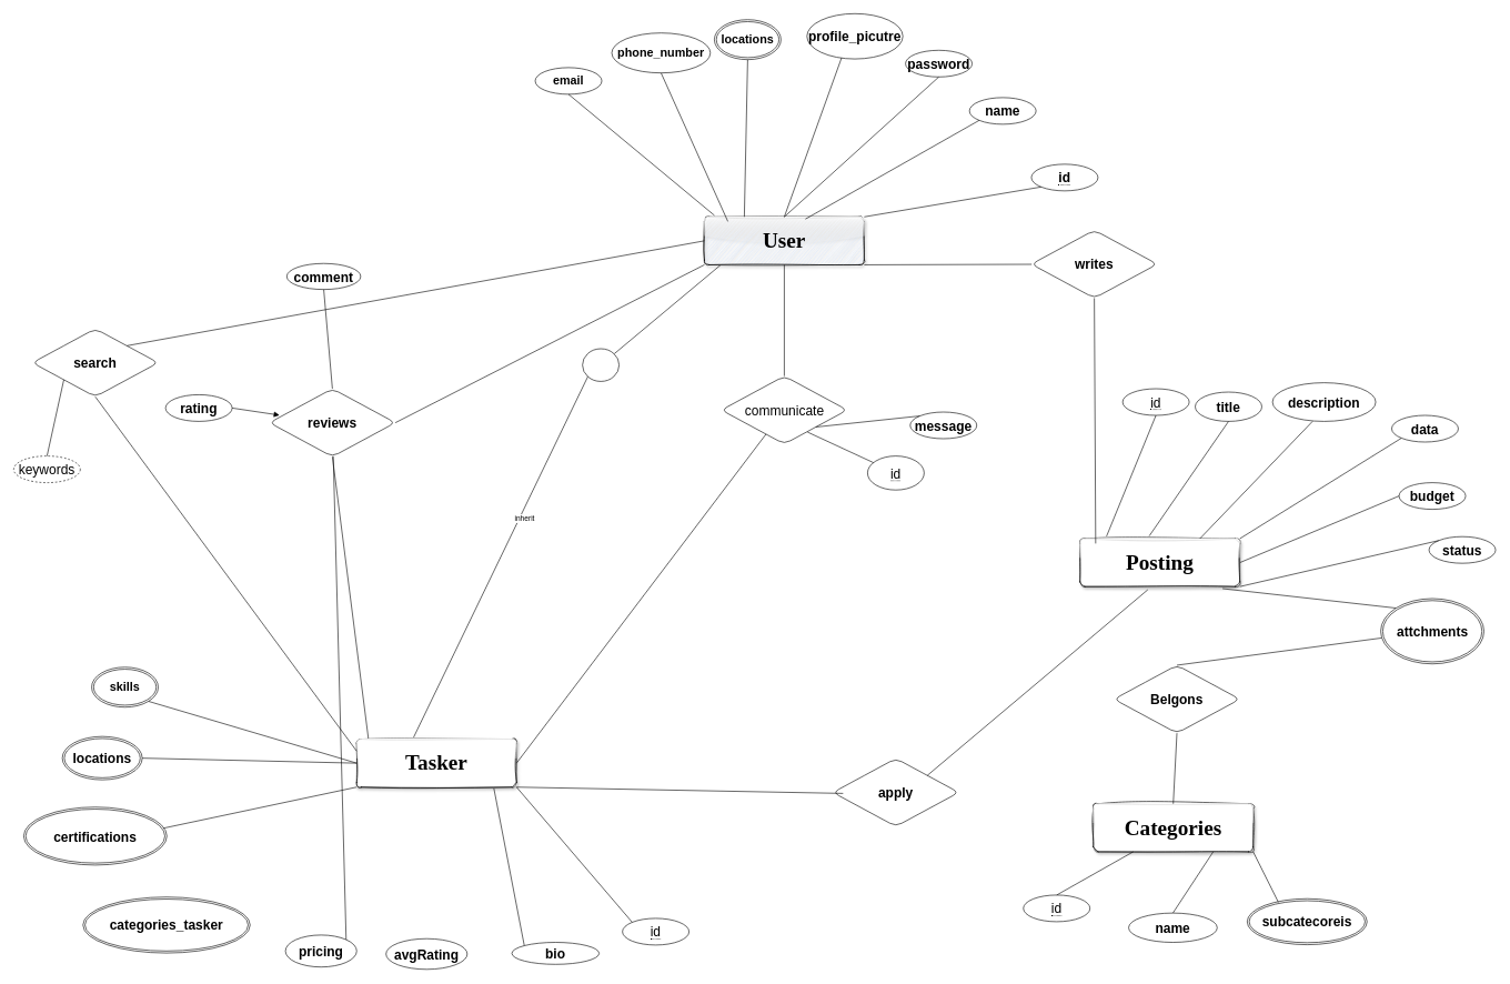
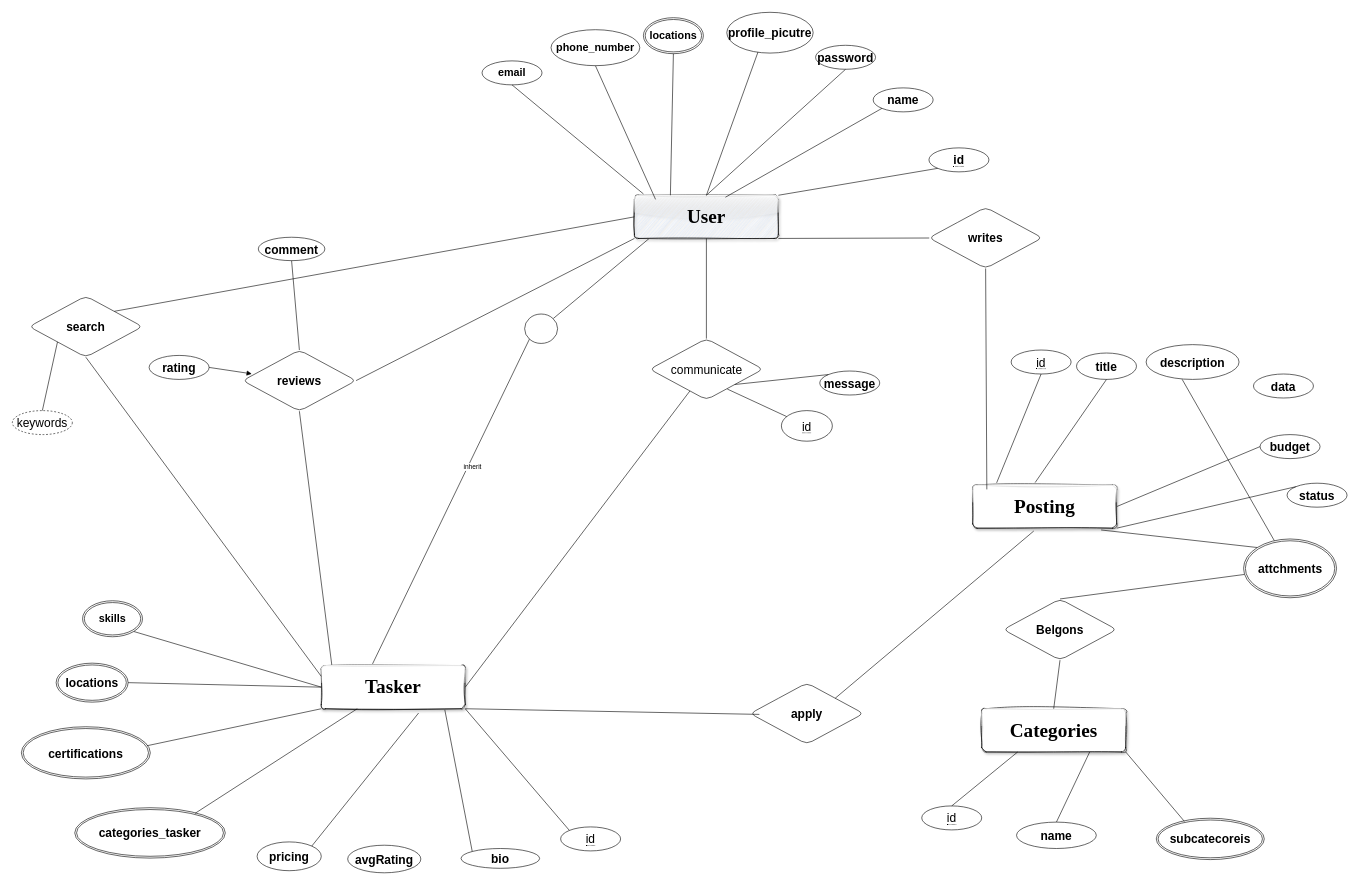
- <mxCell id="74" value="" style="endArrow=none;html=1;rounded=0;exitX=0.388;exitY=0.999;exitDx=0;exitDy=0;entryX=0.75;entryY=0;entryDx=0;entryDy=0;exitPerimeter=0;" parent="1" source="70" target="4" edge="1"><mxGeometry relative="1" as="geometry"><mxPoint x="1742" y="678" as="sourcePoint" /><mxPoint x="1673" y="816" as="targetPoint" /></mxGeometry></mxCell>
+ <mxCell id="74" value="" style="endArrow=none;html=1;rounded=0;exitX=0.388;exitY=0.999;exitDx=0;exitDy=0;exitPerimeter=0;" parent="1" source="70" target="62" edge="1"><mxGeometry relative="1" as="geometry"><mxPoint x="1742" y="678" as="sourcePoint" /><mxPoint x="1673" y="816" as="targetPoint" /></mxGeometry></mxCell>
- <mxCell id="76" value="" style="endArrow=none;html=1;rounded=0;exitX=0;exitY=1;exitDx=0;exitDy=0;entryX=1;entryY=0;entryDx=0;entryDy=0;" parent="1" source="44" target="4" edge="1"><mxGeometry relative="1" as="geometry"><mxPoint x="1971" y="702" as="sourcePoint" /><mxPoint x="1813" y="820" as="targetPoint" /></mxGeometry></mxCell>
- <mxCell id="90" value="" style="endArrow=none;html=1;rounded=0;exitX=1;exitY=0;exitDx=0;exitDy=0;" parent="1" source="46" target="39" edge="1"><mxGeometry relative="1" as="geometry"><mxPoint x="148" y="938" as="sourcePoint" /><mxPoint x="308" y="938" as="targetPoint" /></mxGeometry></mxCell>
+ <mxCell id="90" value="" style="endArrow=none;html=1;rounded=0;entryX=0.676;entryY=1.099;entryDx=0;entryDy=0;entryPerimeter=0;exitX=1;exitY=0;exitDx=0;exitDy=0;" parent="1" source="46" target="5" edge="1"><mxGeometry relative="1" as="geometry"><mxPoint x="148" y="938" as="sourcePoint" /><mxPoint x="308" y="938" as="targetPoint" /></mxGeometry></mxCell>
- <mxCell id="2" value="&lt;h1&gt;Categories&lt;/h1&gt;" style="rounded=1;arcSize=10;whiteSpace=wrap;html=1;align=center;sketch=1;curveFitting=1;jiggle=2;labelBackgroundColor=none;glass=1;shadow=1;fontStyle=1;fontSize=16;fontFamily=Times New Roman;" parent="1" vertex="1"><mxGeometry x="1641" y="1206" width="240" height="72" as="geometry" /></mxCell>
+ <mxCell id="2" value="&lt;h1&gt;Categories&lt;/h1&gt;" style="rounded=1;arcSize=10;whiteSpace=wrap;html=1;align=center;sketch=1;curveFitting=1;jiggle=2;labelBackgroundColor=none;glass=1;shadow=1;fontStyle=1;fontSize=16;fontFamily=Times New Roman;" parent="1" vertex="1"><mxGeometry x="1636" y="1181" width="240" height="72" as="geometry" /></mxCell>
+ <mxCell id="89" value="" style="endArrow=none;html=1;rounded=0;entryX=0.25;entryY=1;entryDx=0;entryDy=0;exitX=0.799;exitY=0.112;exitDx=0;exitDy=0;exitPerimeter=0;" parent="1" source="85" target="5" edge="1"><mxGeometry relative="1" as="geometry"><mxPoint x="148" y="938" as="sourcePoint" /><mxPoint x="308" y="938" as="targetPoint" /></mxGeometry></mxCell>
- <mxCell id="19" value="&lt;font size=&quot;1&quot; style=&quot;&quot;&gt;&lt;b style=&quot;font-size: 20px;&quot;&gt;subcatecoreis&lt;/b&gt;&lt;/font&gt;" style="ellipse;shape=doubleEllipse;margin=3;whiteSpace=wrap;html=1;align=center;rounded=1;" parent="1" vertex="1"><mxGeometry x="1872" y="1348.5" width="180" height="69" as="geometry" /></mxCell>
+ <mxCell id="19" value="&lt;font size=&quot;1&quot; style=&quot;&quot;&gt;&lt;b style=&quot;font-size: 20px;&quot;&gt;subcatecoreis&lt;/b&gt;&lt;/font&gt;" style="ellipse;shape=doubleEllipse;margin=3;whiteSpace=wrap;html=1;align=center;rounded=1;" parent="1" vertex="1"><mxGeometry x="1927" y="1363.5" width="180" height="69" as="geometry" /></mxCell>
